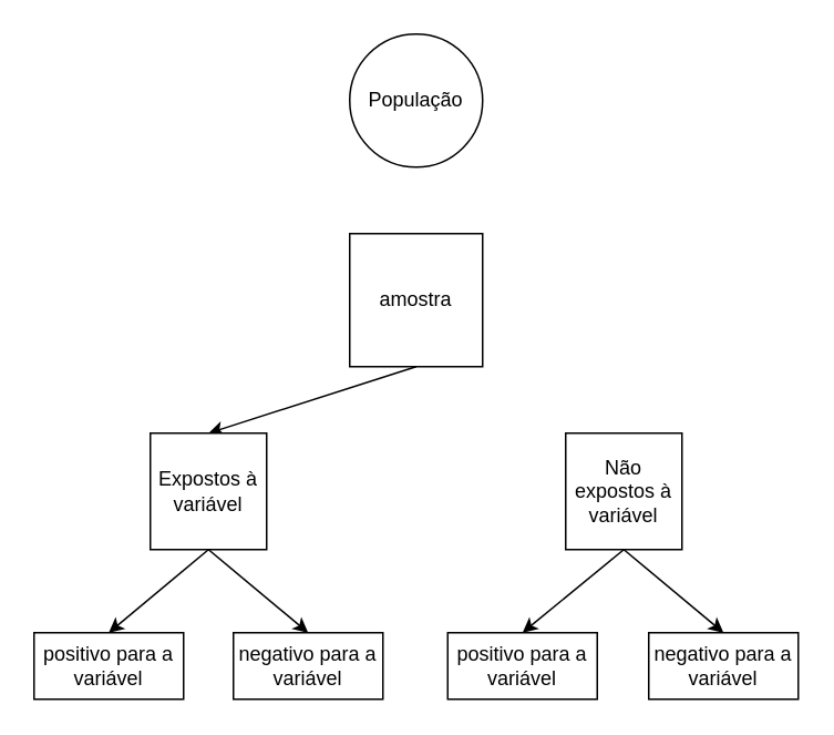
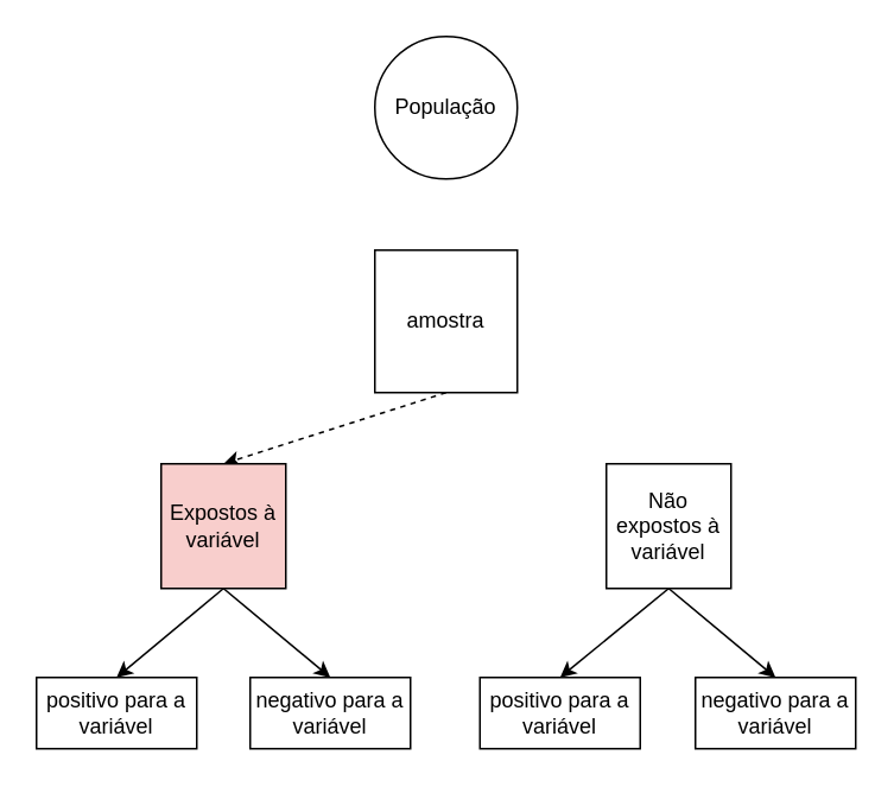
- <mxCell id="3" style="edgeStyle=none;html=1;entryX=0.5;entryY=0;entryDx=0;entryDy=0;exitX=0.5;exitY=1;exitDx=0;exitDy=0;" edge="1" parent="1" source="4" target="7"><mxGeometry relative="1" as="geometry" /></mxCell>
+ <mxCell id="3" style="edgeStyle=none;html=1;entryX=0.5;entryY=0;entryDx=0;entryDy=0;exitX=0.5;exitY=1;exitDx=0;exitDy=0;dashed=1;" edge="1" parent="1" source="4" target="7"><mxGeometry relative="1" as="geometry" /></mxCell>
- <mxCell id="7" value="Expostos à variável" style="whiteSpace=wrap;html=1;aspect=fixed;" vertex="1" parent="1"><mxGeometry x="90" y="260" width="70" height="70" as="geometry" /></mxCell>
+ <mxCell id="7" value="Expostos à variável" style="whiteSpace=wrap;html=1;aspect=fixed;fillColor=#f8cecc;" vertex="1" parent="1"><mxGeometry x="90" y="260" width="70" height="70" as="geometry" /></mxCell>
